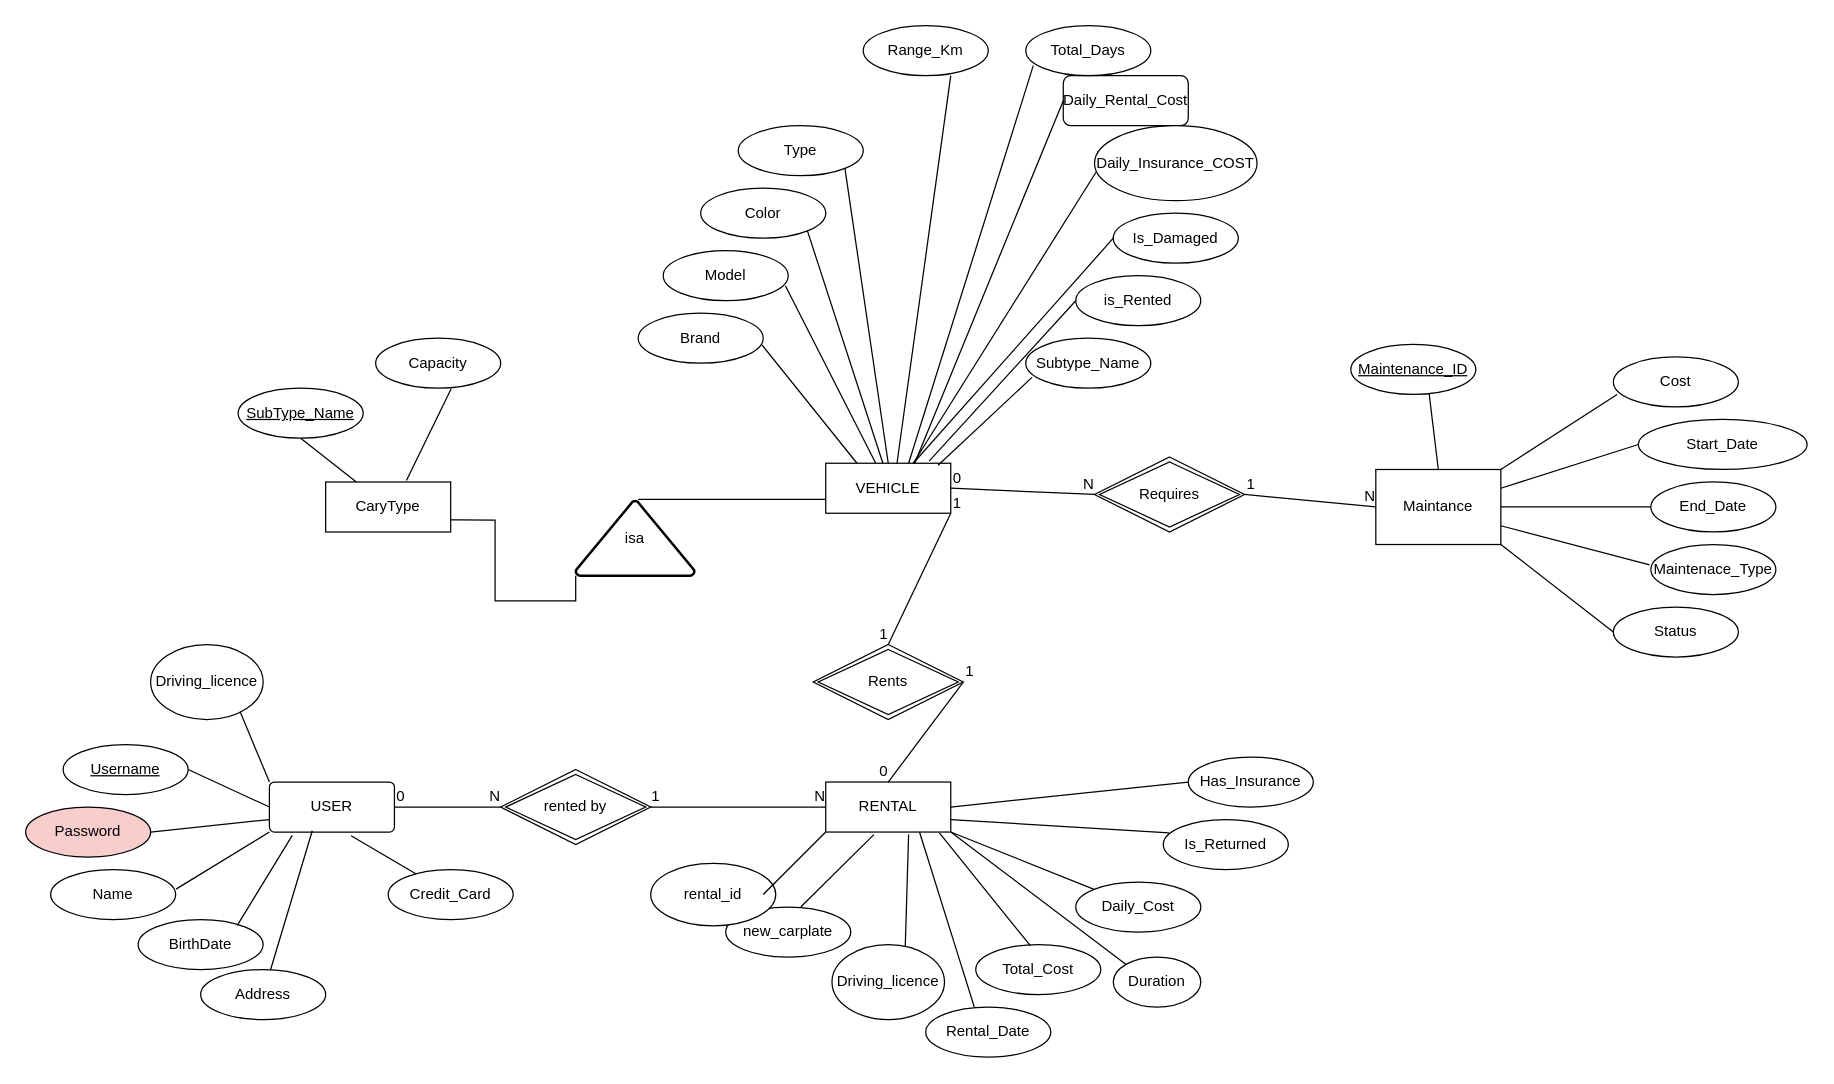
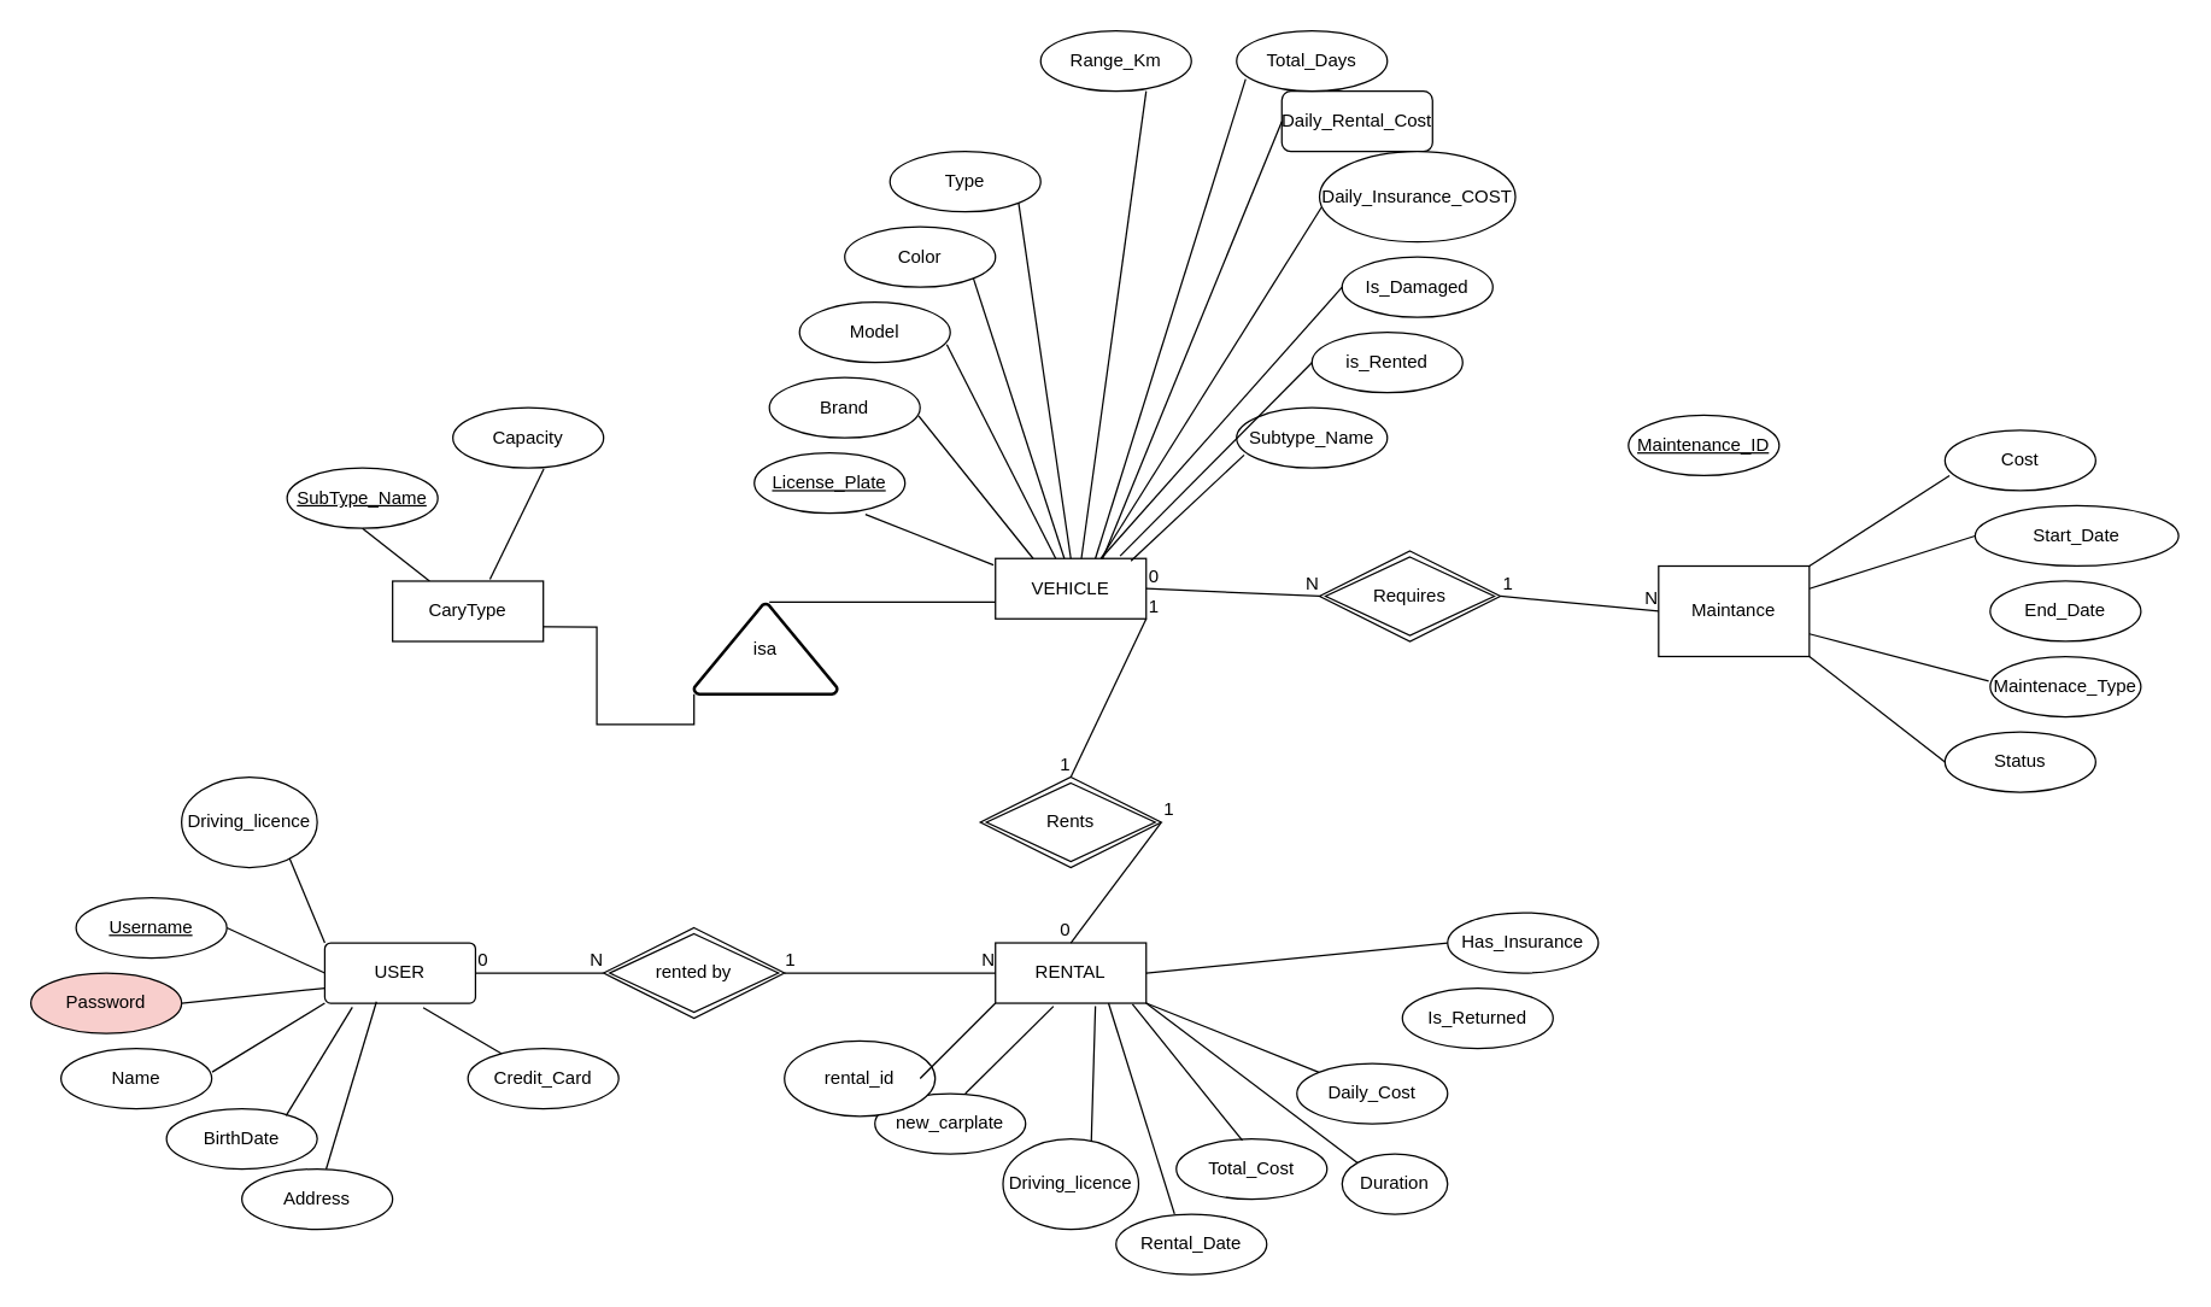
- <mxCell id="26" value="is_Rented" style="ellipse;whiteSpace=wrap;html=1;align=center;" parent="1" vertex="1"><mxGeometry x="860" y="220" width="100" height="40" as="geometry" /></mxCell>
+ <mxCell id="26" value="is_Rented" style="ellipse;whiteSpace=wrap;html=1;align=center;" parent="1" vertex="1"><mxGeometry x="870" y="220" width="100" height="40" as="geometry" /></mxCell>
+ <mxCell id="24" value="License_Plate" style="ellipse;whiteSpace=wrap;html=1;align=center;fontStyle=4;" parent="1" vertex="1"><mxGeometry x="500" y="300" width="100" height="40" as="geometry" /></mxCell>
- <mxCell id="62" value="" style="endArrow=none;html=1;rounded=0;exitX=0.626;exitY=0.973;exitDx=0;exitDy=0;entryX=0.5;entryY=0;entryDx=0;entryDy=0;exitPerimeter=0;" parent="1" source="17" target="16" edge="1"><mxGeometry relative="1" as="geometry"><mxPoint x="1055" y="435" as="sourcePoint" /><mxPoint x="1080" y="495" as="targetPoint" /></mxGeometry></mxCell>
+ <mxCell id="47" value="" style="endArrow=none;html=1;rounded=0;exitX=0.737;exitY=1.017;exitDx=0;exitDy=0;entryX=-0.013;entryY=0.108;entryDx=0;entryDy=0;exitPerimeter=0;entryPerimeter=0;" parent="1" source="24" target="23" edge="1"><mxGeometry relative="1" as="geometry"><mxPoint x="575" y="340" as="sourcePoint" /><mxPoint x="600" y="400" as="targetPoint" /></mxGeometry></mxCell>
- <mxCell id="59" value="" style="endArrow=none;html=1;rounded=0;exitX=0;exitY=0.5;exitDx=0;exitDy=0;entryX=1;entryY=0.5;entryDx=0;entryDy=0;" parent="1" source="19" target="16" edge="1"><mxGeometry relative="1" as="geometry"><mxPoint x="1015" y="395" as="sourcePoint" /><mxPoint x="1040" y="455" as="targetPoint" /></mxGeometry></mxCell>
- <mxCell id="15" value="Has_Insurance" style="ellipse;whiteSpace=wrap;html=1;align=center;" parent="1" vertex="1"><mxGeometry x="950" y="605" width="100" height="40" as="geometry" /></mxCell>
+ <mxCell id="15" value="Has_Insurance" style="ellipse;whiteSpace=wrap;html=1;align=center;" parent="1" vertex="1"><mxGeometry x="960" y="605" width="100" height="40" as="geometry" /></mxCell>
- <mxCell id="69" value="" style="endArrow=none;html=1;rounded=0;exitX=1;exitY=0.75;exitDx=0;exitDy=0;entryX=0.047;entryY=0.267;entryDx=0;entryDy=0;entryPerimeter=0;" parent="1" source="9" target="14" edge="1"><mxGeometry relative="1" as="geometry"><mxPoint x="905" y="545" as="sourcePoint" /><mxPoint x="930" y="665" as="targetPoint" /></mxGeometry></mxCell>
